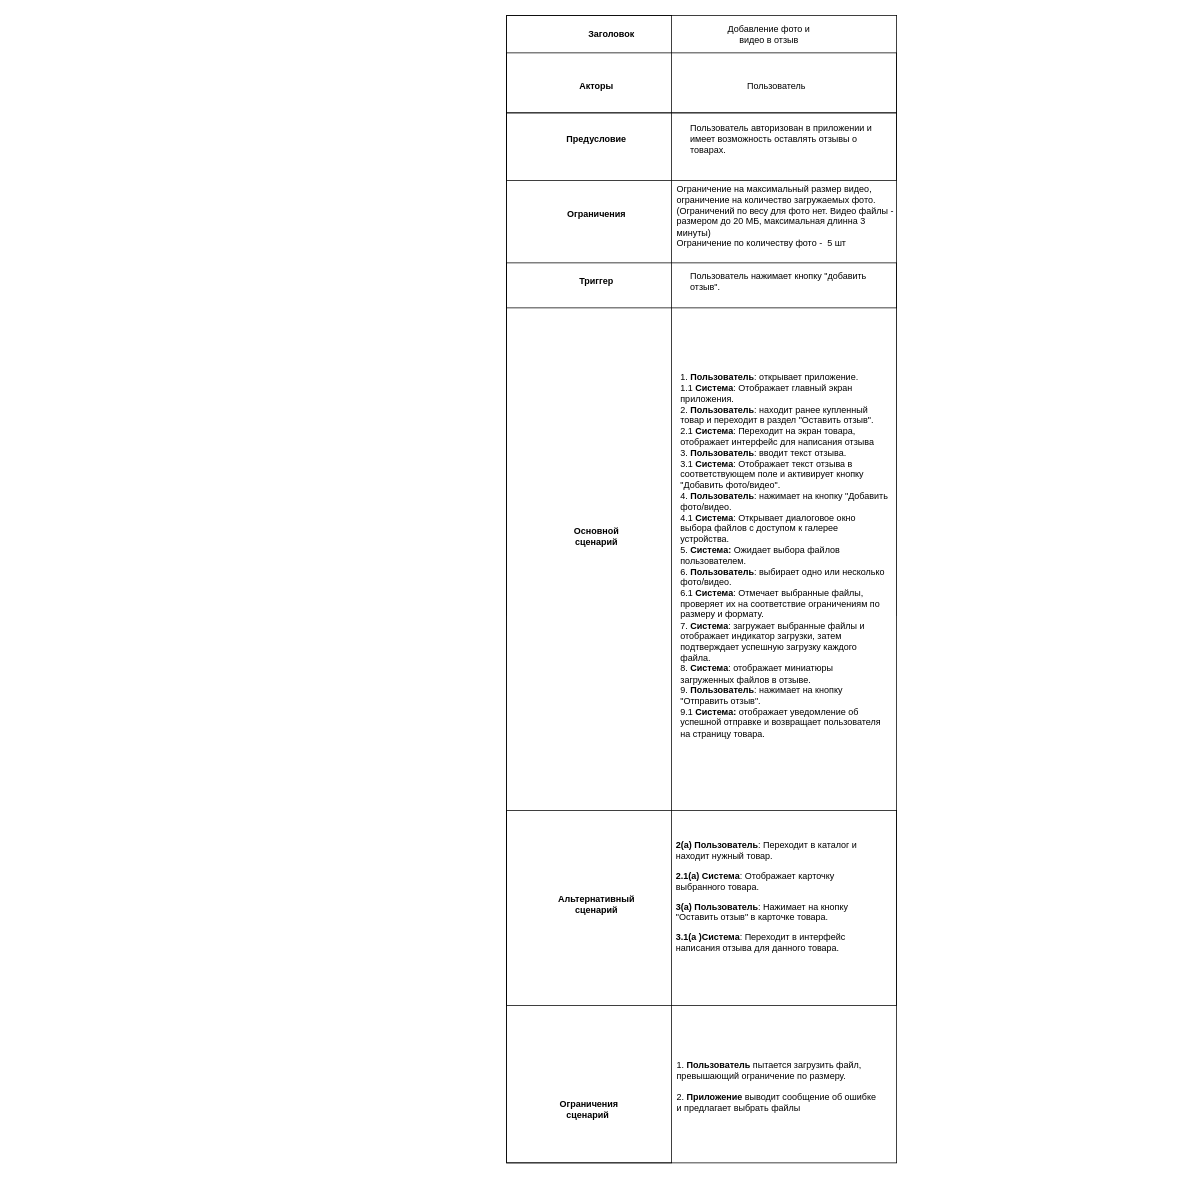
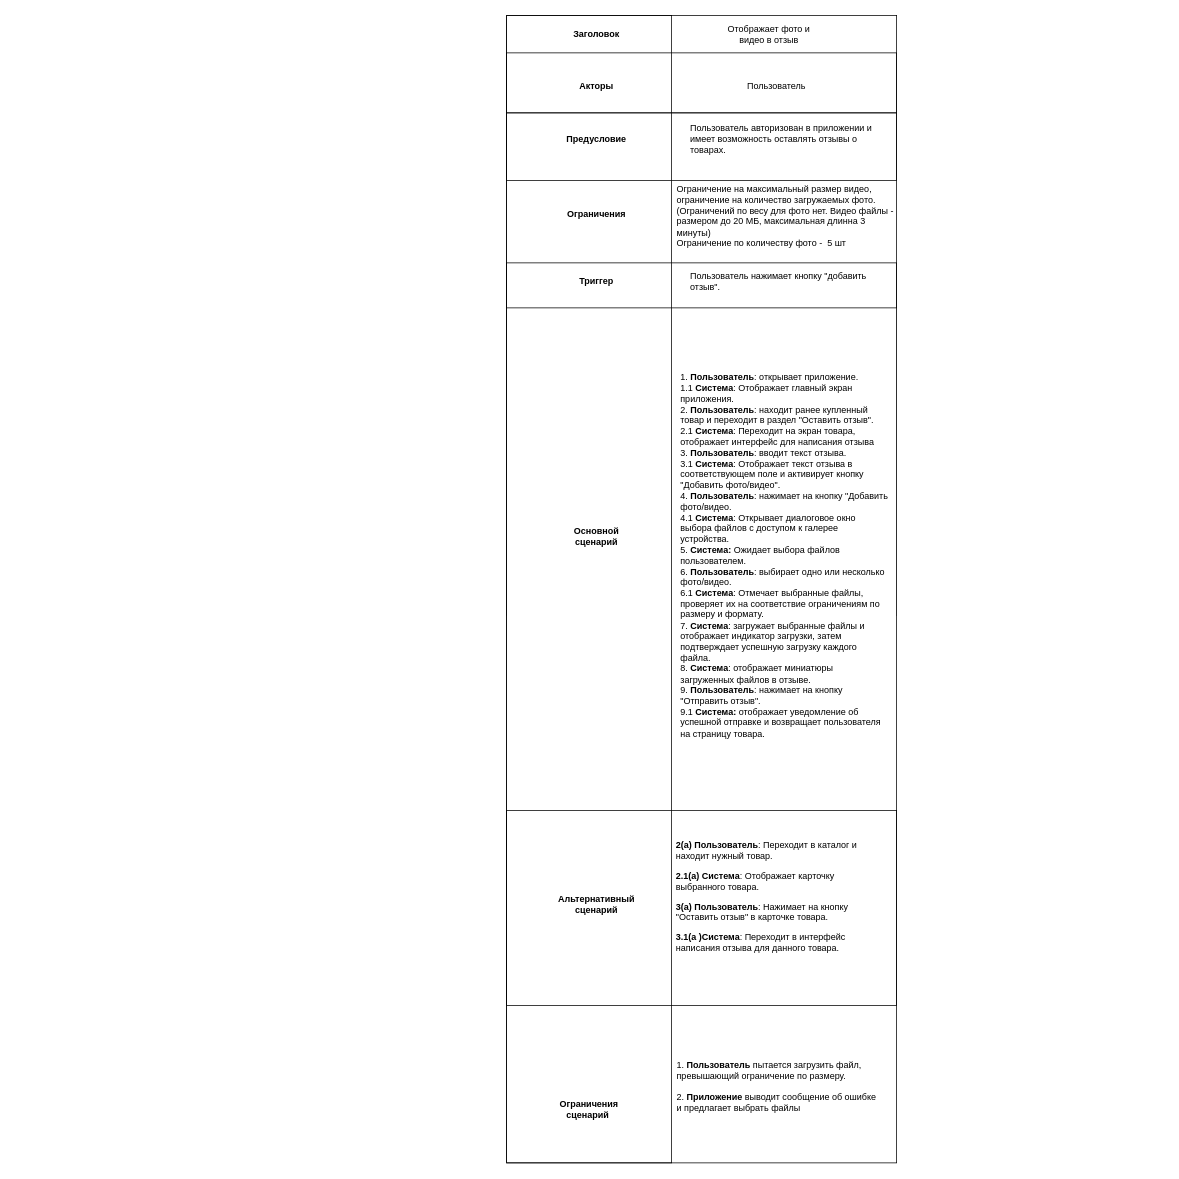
- <mxCell id="4" value="Заголовок" style="text;html=1;align=center;verticalAlign=middle;whiteSpace=wrap;rounded=0;strokeWidth=1;fontStyle=1" parent="1" vertex="1"><mxGeometry x="785" y="30" width="60" height="30" as="geometry" /></mxCell>
+ <mxCell id="4" value="Заголовок" style="text;html=1;align=center;verticalAlign=middle;whiteSpace=wrap;rounded=0;strokeWidth=1;fontStyle=1" parent="1" vertex="1"><mxGeometry x="765" y="30" width="60" height="30" as="geometry" /></mxCell>
- <mxCell id="5" value="Добавление фото и видео в отзыв" style="text;html=1;align=center;verticalAlign=middle;whiteSpace=wrap;rounded=0;" parent="1" vertex="1"><mxGeometry x="955" y="30" width="140" height="30" as="geometry" /></mxCell>
+ <mxCell id="5" value="Отображает фото и видео в отзыв" style="text;html=1;align=center;verticalAlign=middle;whiteSpace=wrap;rounded=0;" parent="1" vertex="1"><mxGeometry x="955" y="30" width="140" height="30" as="geometry" /></mxCell>
